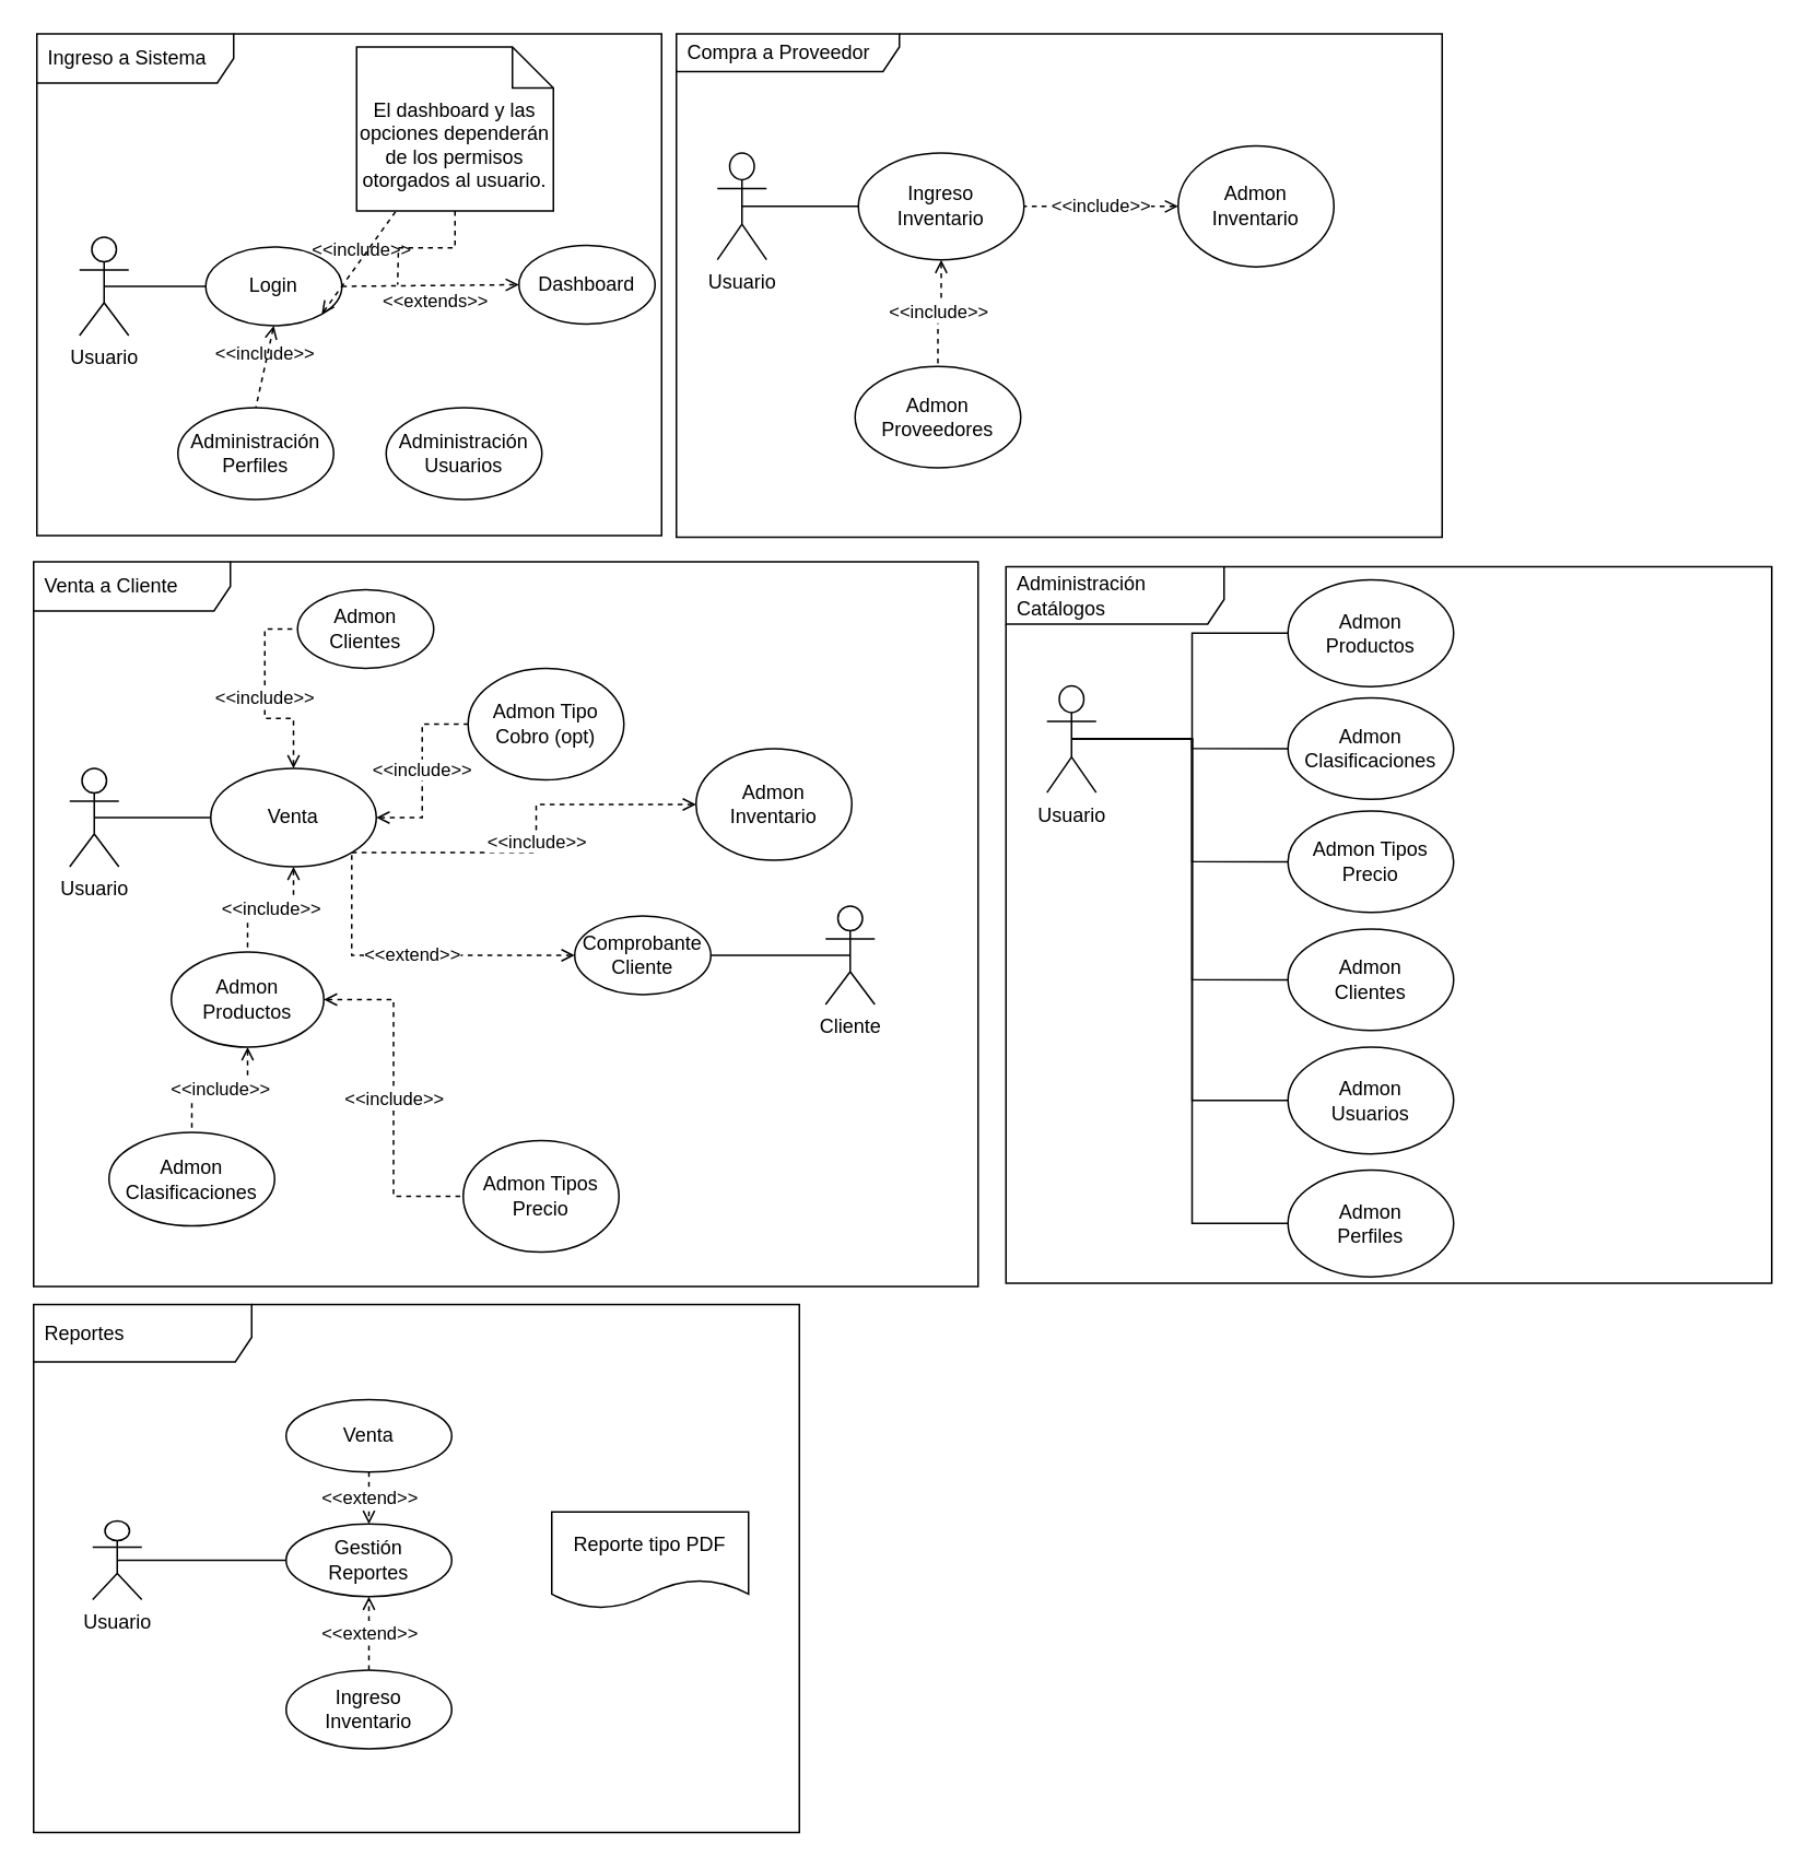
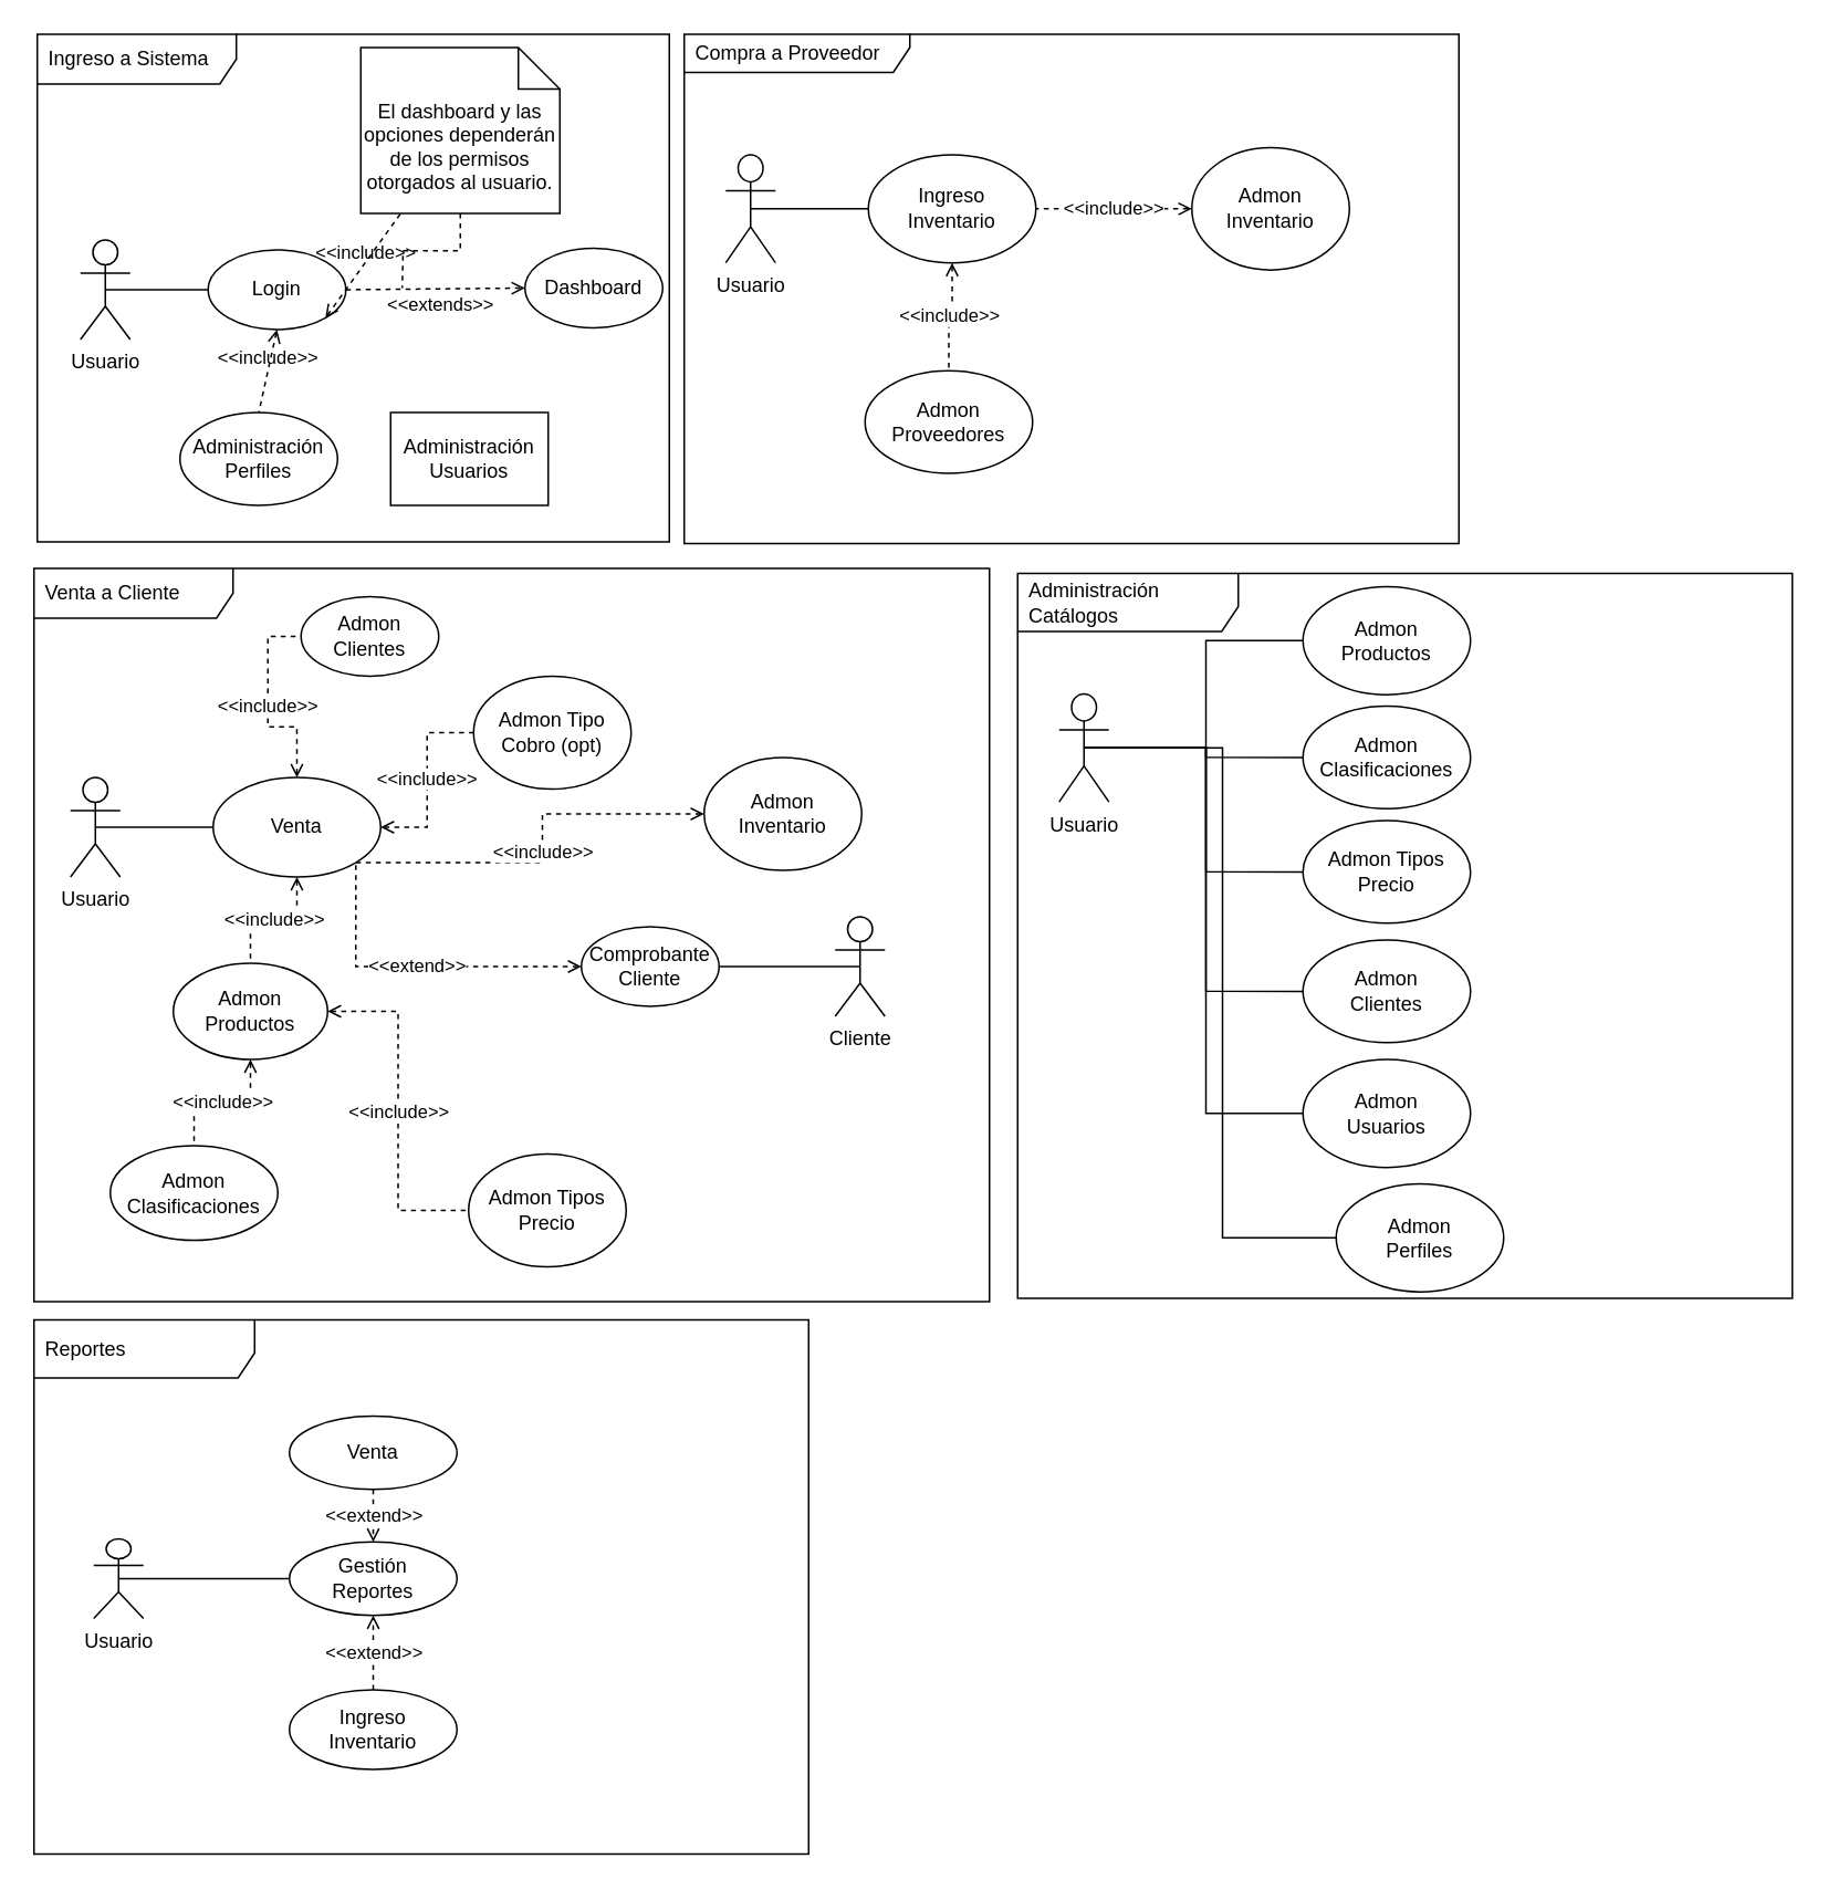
- <mxCell id="18" value="Administración&lt;br&gt;Usuarios" style="ellipse;whiteSpace=wrap;html=1;" parent="11" vertex="1"><mxGeometry x="213" y="228" width="95" height="56" as="geometry" /></mxCell>
+ <mxCell id="18" value="Administración&lt;br&gt;Usuarios" style="whiteSpace=wrap;html=1;rounded=0;" parent="11" vertex="1"><mxGeometry x="213" y="228" width="95" height="56" as="geometry" /></mxCell>
- <mxCell id="59" value="Admon&lt;br&gt;Perfiles" style="ellipse;whiteSpace=wrap;html=1;" parent="45" vertex="1"><mxGeometry x="172" y="368.002" width="101" height="65.088" as="geometry" /></mxCell>
+ <mxCell id="59" value="Admon&lt;br&gt;Perfiles" style="ellipse;whiteSpace=wrap;html=1;" parent="45" vertex="1"><mxGeometry x="192" y="368.002" width="101" height="65.088" as="geometry" /></mxCell>
- <mxCell id="69" value="Reporte tipo PDF" style="shape=document;whiteSpace=wrap;html=1;boundedLbl=1;" parent="60" vertex="1"><mxGeometry x="316" y="126.528" width="120" height="58.947" as="geometry" /></mxCell>
